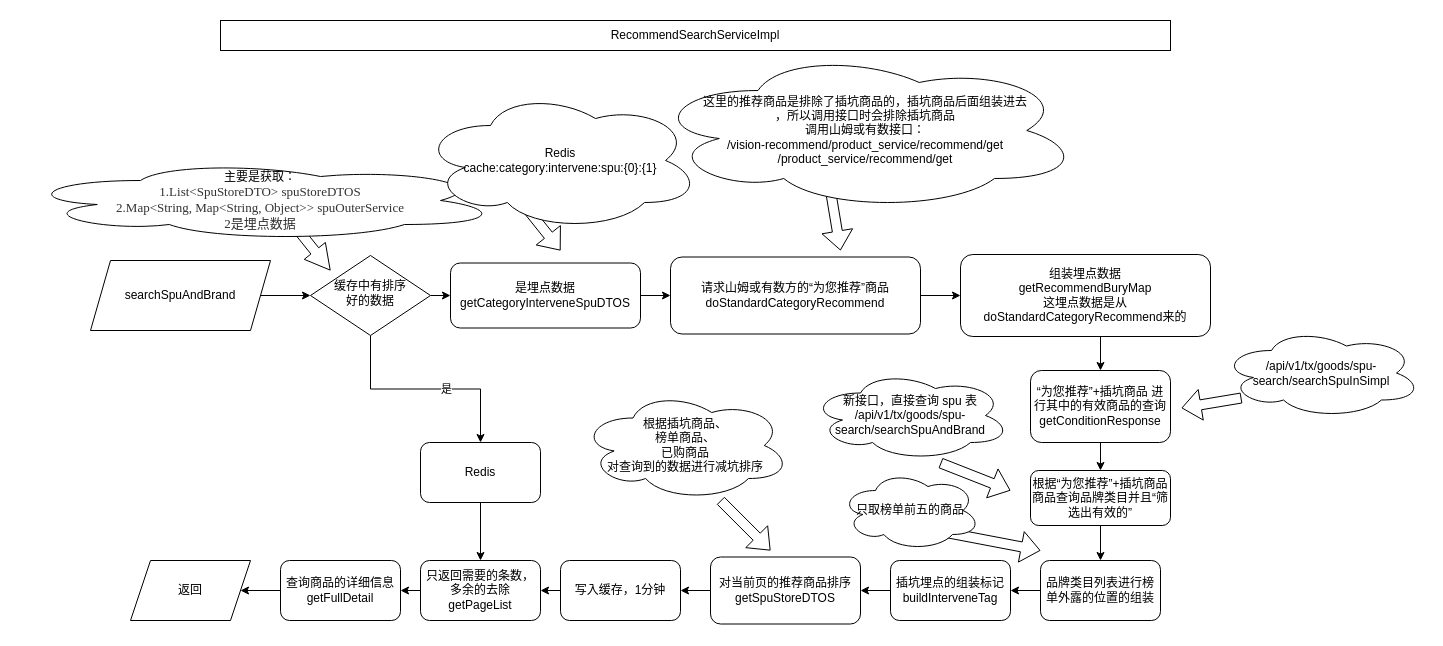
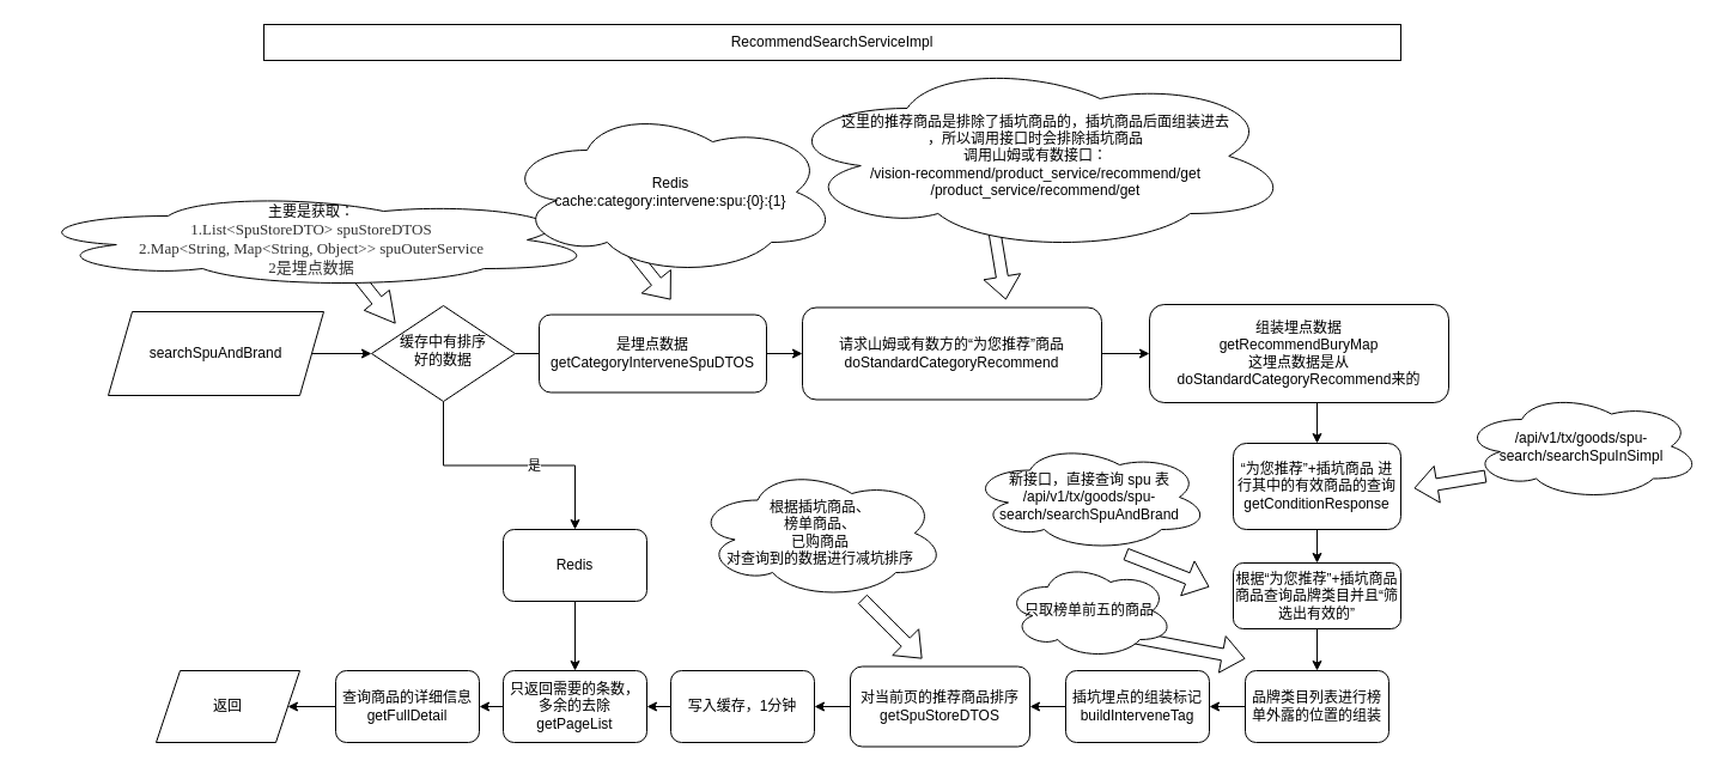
- <mxCell id="6" style="edgeStyle=orthogonalEdgeStyle;rounded=0;orthogonalLoop=1;jettySize=auto;html=1;exitX=1;exitY=0.5;exitDx=0;exitDy=0;entryX=0;entryY=0.5;entryDx=0;entryDy=0;" parent="1" source="7" target="12" edge="1"><mxGeometry relative="1" as="geometry" /></mxCell>
+ <mxCell id="6" style="edgeStyle=orthogonalEdgeStyle;rounded=0;orthogonalLoop=1;jettySize=auto;html=1;exitX=1;exitY=0.5;exitDx=0;exitDy=0;entryX=0;entryY=0.5;entryDx=0;entryDy=0;endArrow=none;" parent="1" source="7" target="12" edge="1"><mxGeometry relative="1" as="geometry" /></mxCell>
